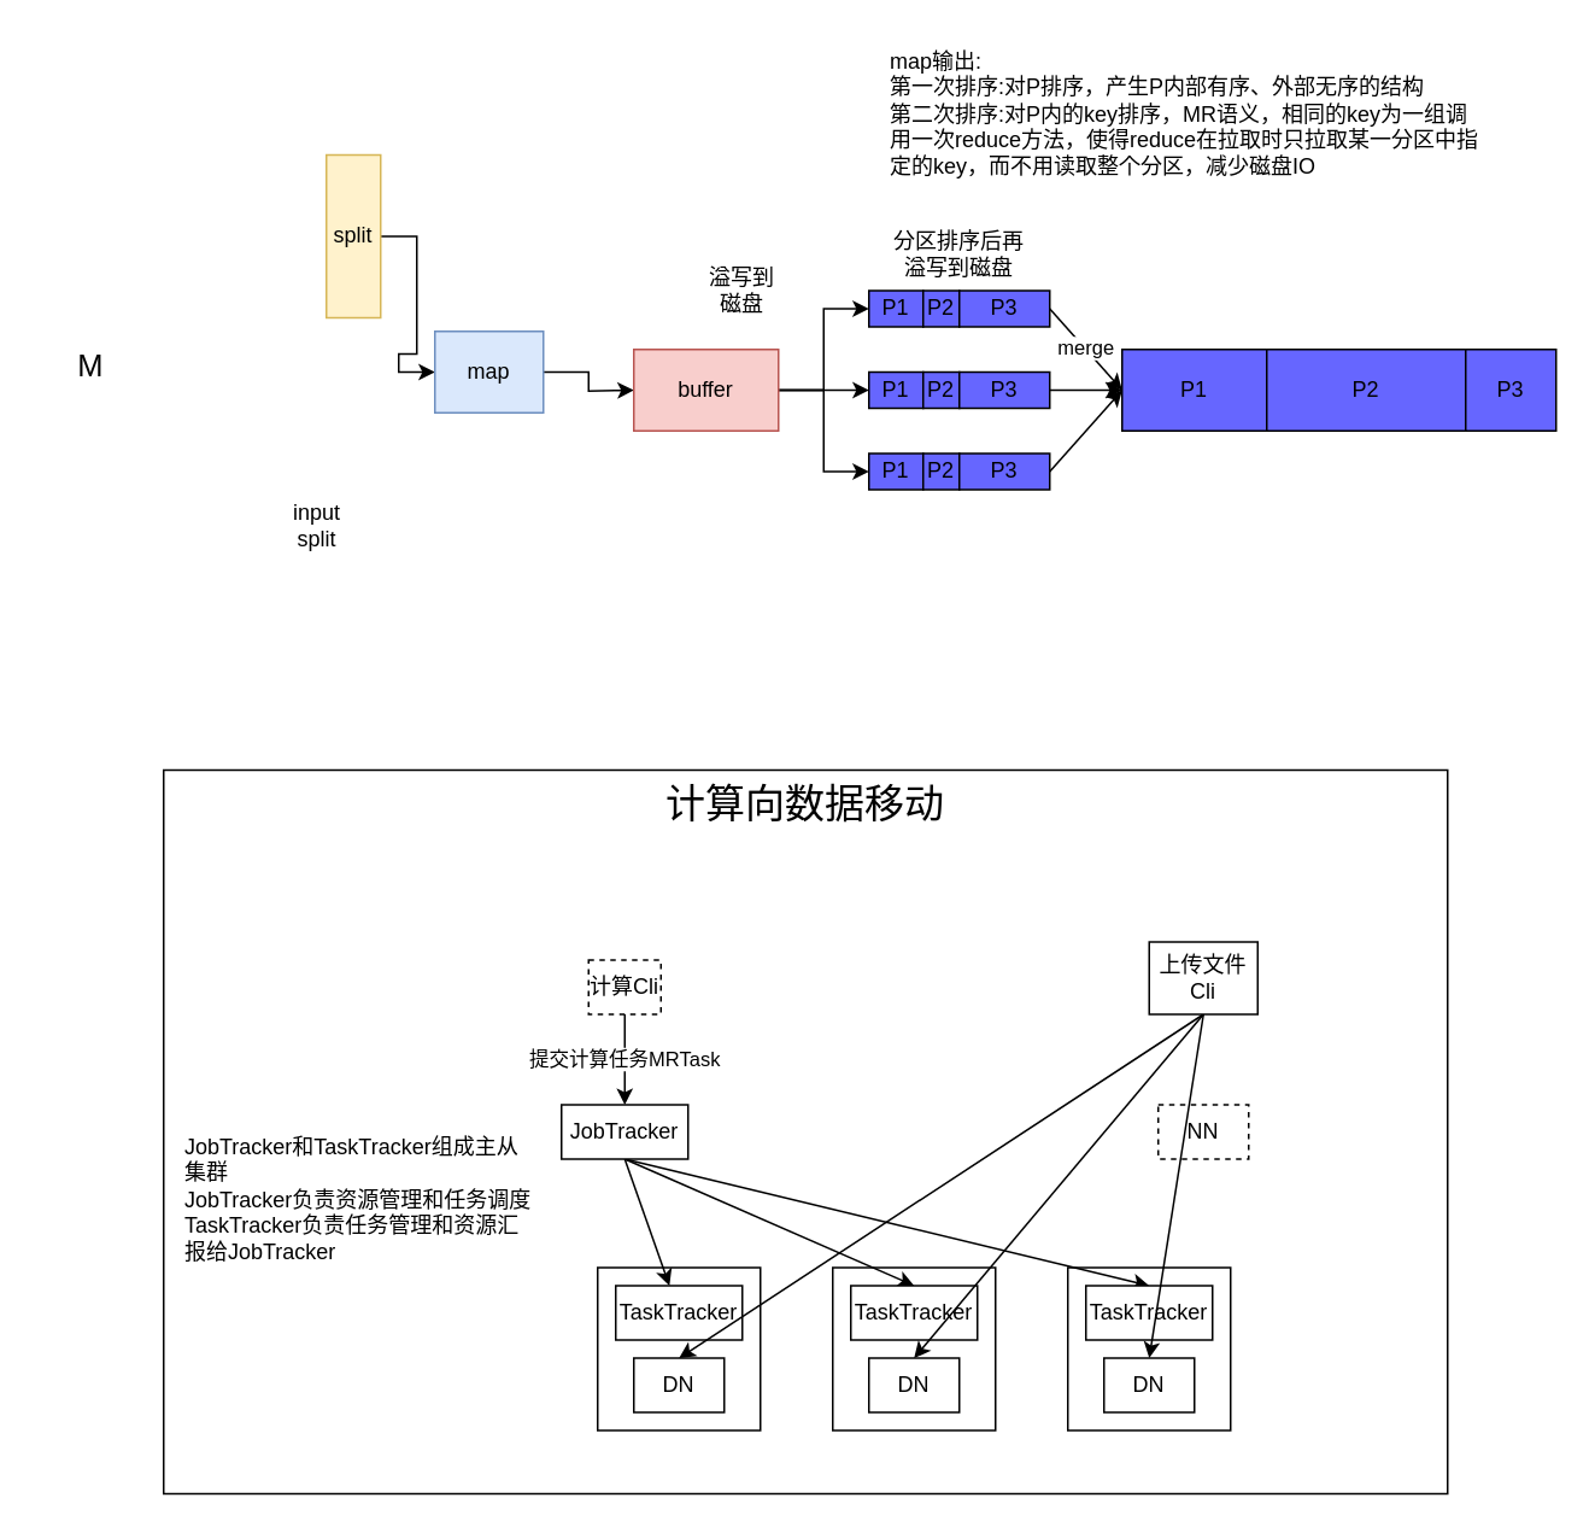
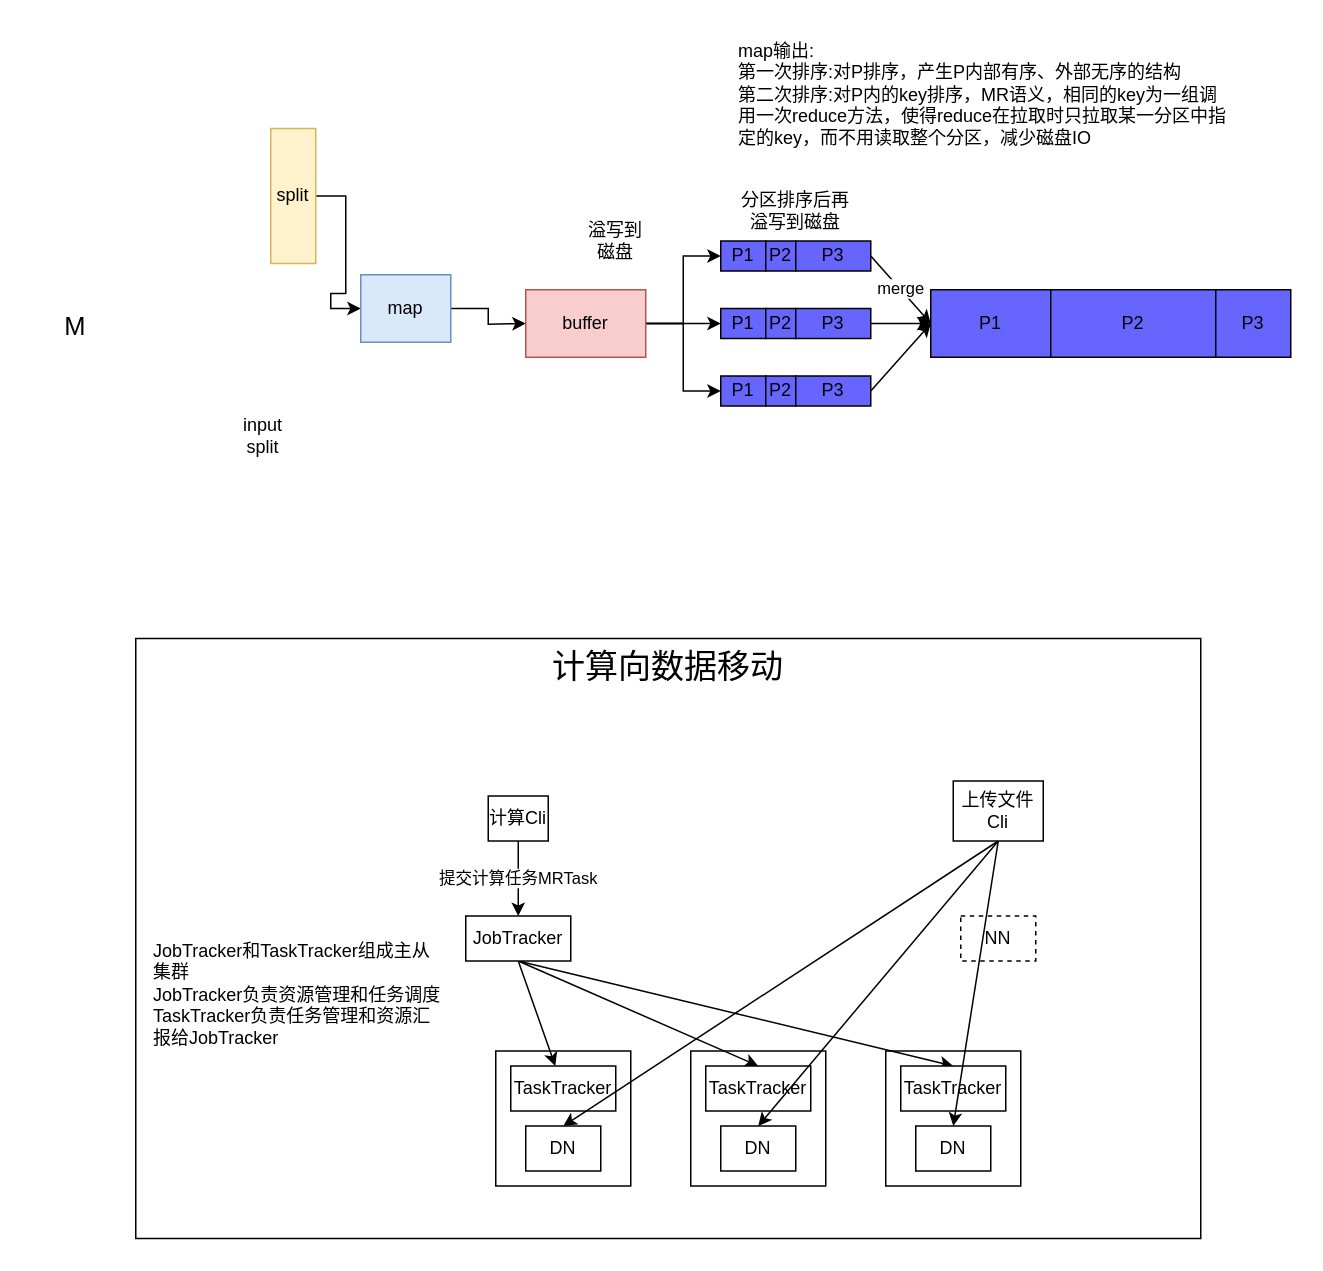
- <mxCell id="33" value="&lt;font style=&quot;font-size: 17px&quot;&gt;M&lt;/font&gt;" style="text;html=1;strokeColor=none;fillColor=none;align=center;verticalAlign=middle;whiteSpace=wrap;rounded=0;" parent="1" vertex="1"><mxGeometry x="20" y="190" width="60" height="25" as="geometry" /></mxCell>
+ <mxCell id="33" value="&lt;font style=&quot;font-size: 17px&quot;&gt;M&lt;/font&gt;" style="text;html=1;strokeColor=none;fillColor=none;align=center;verticalAlign=middle;whiteSpace=wrap;rounded=0;" parent="1" vertex="1"><mxGeometry x="20" y="205" width="60" height="25" as="geometry" /></mxCell>
- <mxCell id="47" value="计算Cli" style="rounded=0;whiteSpace=wrap;html=1;shadow=0;dashed=1;" vertex="1" parent="1"><mxGeometry x="325" y="530" width="40" height="30" as="geometry" /></mxCell>
+ <mxCell id="47" value="计算Cli" style="rounded=0;whiteSpace=wrap;html=1;shadow=0;" vertex="1" parent="1"><mxGeometry x="325" y="530" width="40" height="30" as="geometry" /></mxCell>
